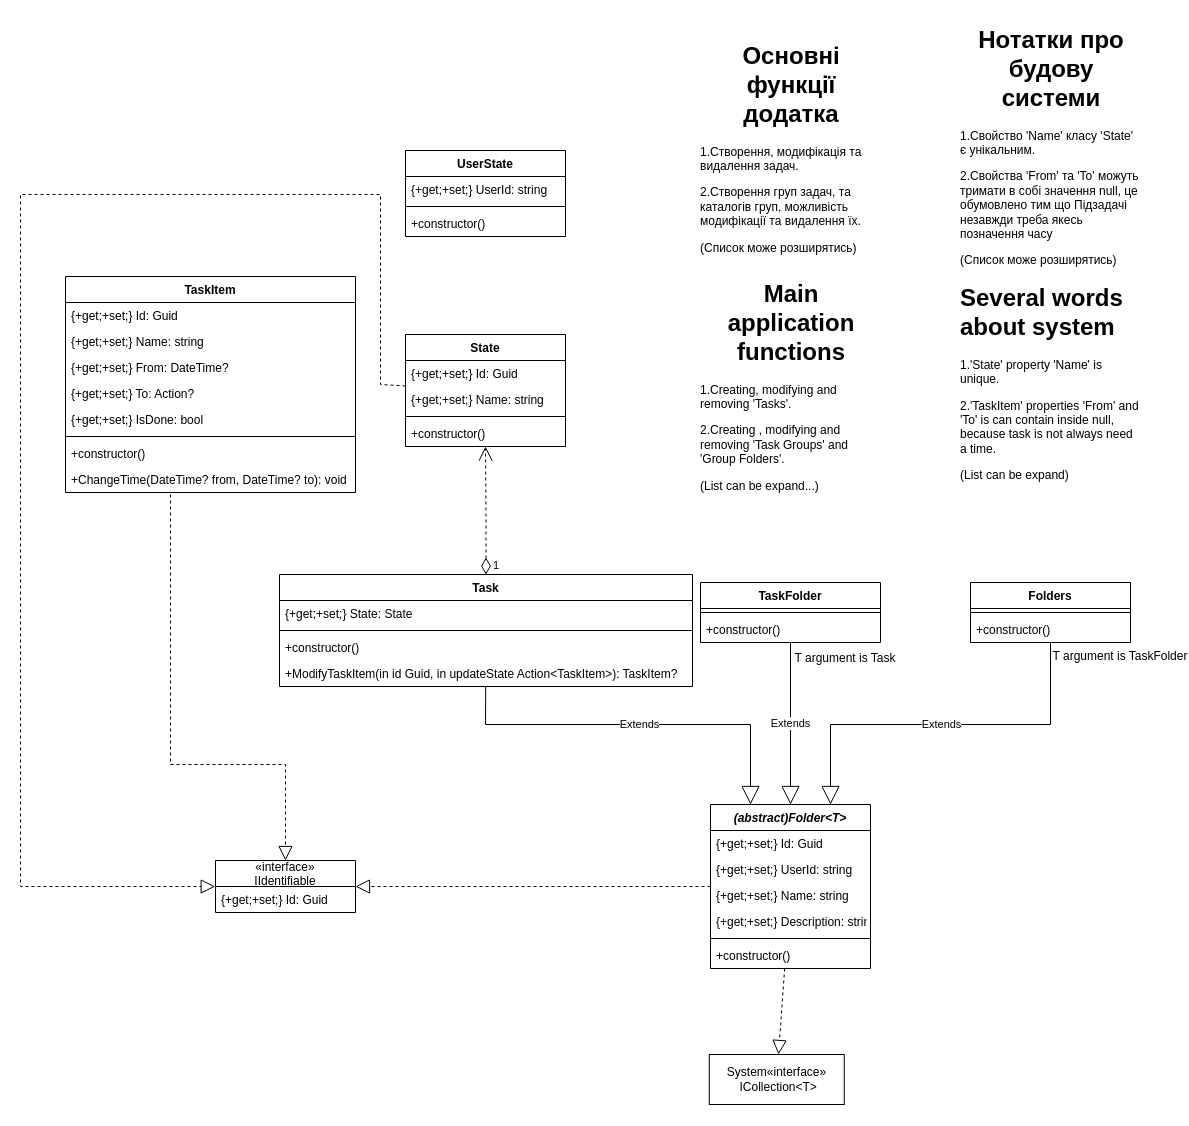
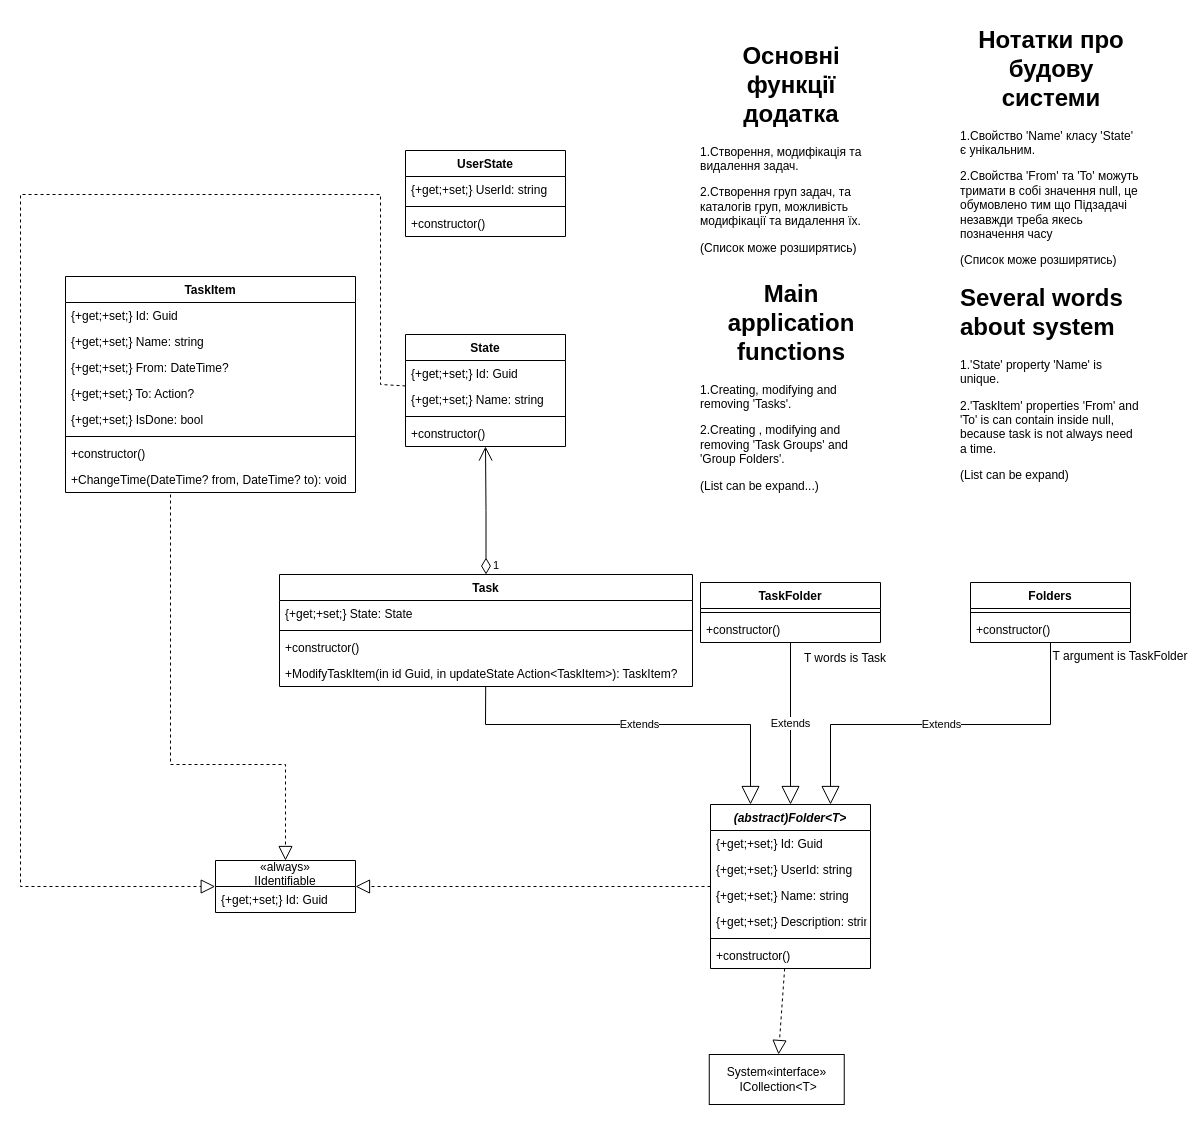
- <mxCell id="26" value="1" style="endArrow=open;html=1;endSize=12;startArrow=diamondThin;startSize=14;startFill=0;edgeStyle=orthogonalEdgeStyle;align=left;verticalAlign=bottom;rounded=0;dashed=1;" parent="1" source="3" target="8" edge="1"><mxGeometry x="-1" y="-5" relative="1" as="geometry"><mxPoint x="550" y="464" as="sourcePoint" /><mxPoint x="710" y="464" as="targetPoint" /><mxPoint as="offset" /></mxGeometry></mxCell>
+ <mxCell id="26" value="1" style="endArrow=open;html=1;endSize=12;startArrow=diamondThin;startSize=14;startFill=0;edgeStyle=orthogonalEdgeStyle;align=left;verticalAlign=bottom;rounded=0;" parent="1" source="3" target="8" edge="1"><mxGeometry x="-1" y="-5" relative="1" as="geometry"><mxPoint x="550" y="464" as="sourcePoint" /><mxPoint x="710" y="464" as="targetPoint" /><mxPoint as="offset" /></mxGeometry></mxCell>
- <mxCell id="44" value="T argument is Task" style="text;align=center;fontStyle=0;verticalAlign=middle;spacingLeft=3;spacingRight=3;strokeColor=none;rotatable=0;points=[[0,0.5],[1,0.5]];portConstraint=eastwest;" parent="1" vertex="1"><mxGeometry x="805" y="644" width="80" height="26" as="geometry" /></mxCell>
+ <mxCell id="44" value="T words is Task" style="text;align=center;fontStyle=0;verticalAlign=middle;spacingLeft=3;spacingRight=3;strokeColor=none;rotatable=0;points=[[0,0.5],[1,0.5]];portConstraint=eastwest;" parent="1" vertex="1"><mxGeometry x="805" y="644" width="80" height="26" as="geometry" /></mxCell>
- <mxCell id="49" value="«interface»&#10;IIdentifiable" style="swimlane;fontStyle=0;childLayout=stackLayout;horizontal=1;startSize=26;fillColor=none;horizontalStack=0;resizeParent=1;resizeParentMax=0;resizeLast=0;collapsible=1;marginBottom=0;" parent="1" vertex="1"><mxGeometry x="215" y="860" width="140" height="52" as="geometry" /></mxCell>
+ <mxCell id="49" value="«always»&#10;IIdentifiable" style="swimlane;fontStyle=0;childLayout=stackLayout;horizontal=1;startSize=26;fillColor=none;horizontalStack=0;resizeParent=1;resizeParentMax=0;resizeLast=0;collapsible=1;marginBottom=0;" parent="1" vertex="1"><mxGeometry x="215" y="860" width="140" height="52" as="geometry" /></mxCell>
